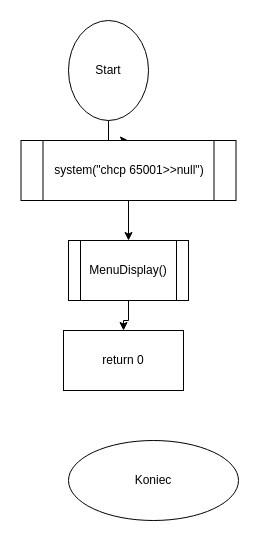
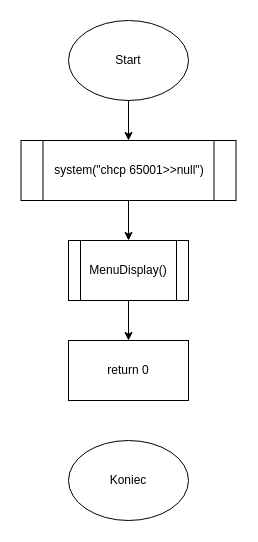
- <mxCell id="3" value="Start" style="ellipse;whiteSpace=wrap;html=1;" vertex="1" parent="1"><mxGeometry x="68" y="20" width="80" height="100" as="geometry" /></mxCell>
+ <mxCell id="3" value="Start" style="ellipse;whiteSpace=wrap;html=1;" vertex="1" parent="1"><mxGeometry x="68" y="20" width="120" height="80" as="geometry" /></mxCell>
- <mxCell id="8" value="return 0" style="rounded=0;whiteSpace=wrap;html=1;" vertex="1" parent="1"><mxGeometry x="63" y="330" width="120" height="60" as="geometry" /></mxCell>
+ <mxCell id="8" value="return 0" style="rounded=0;whiteSpace=wrap;html=1;" vertex="1" parent="1"><mxGeometry x="68" y="340" width="120" height="60" as="geometry" /></mxCell>
- <mxCell id="9" value="Koniec" style="ellipse;whiteSpace=wrap;html=1;" vertex="1" parent="1"><mxGeometry x="68" y="440" width="170" height="80" as="geometry" /></mxCell>
+ <mxCell id="9" value="Koniec" style="ellipse;whiteSpace=wrap;html=1;" vertex="1" parent="1"><mxGeometry x="68" y="440" width="120" height="80" as="geometry" /></mxCell>
